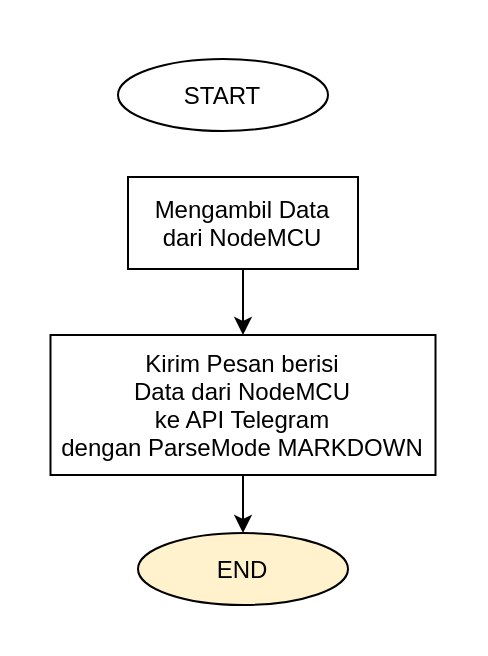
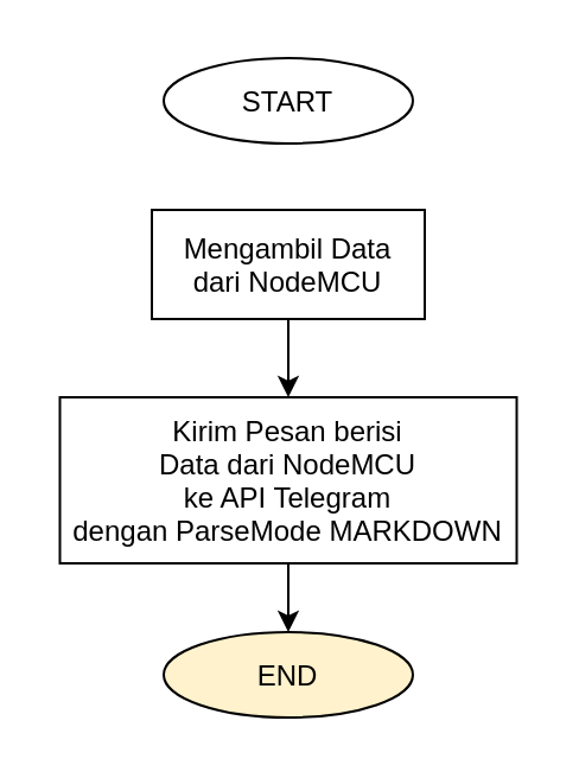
- <mxCell id="2" value="START" style="ellipse;" parent="1" vertex="1"><mxGeometry x="58.5" y="29" width="105" height="36" as="geometry" /></mxCell>
+ <mxCell id="2" value="START" style="ellipse;" parent="1" vertex="1"><mxGeometry x="68.5" y="24" width="105" height="36" as="geometry" /></mxCell>
